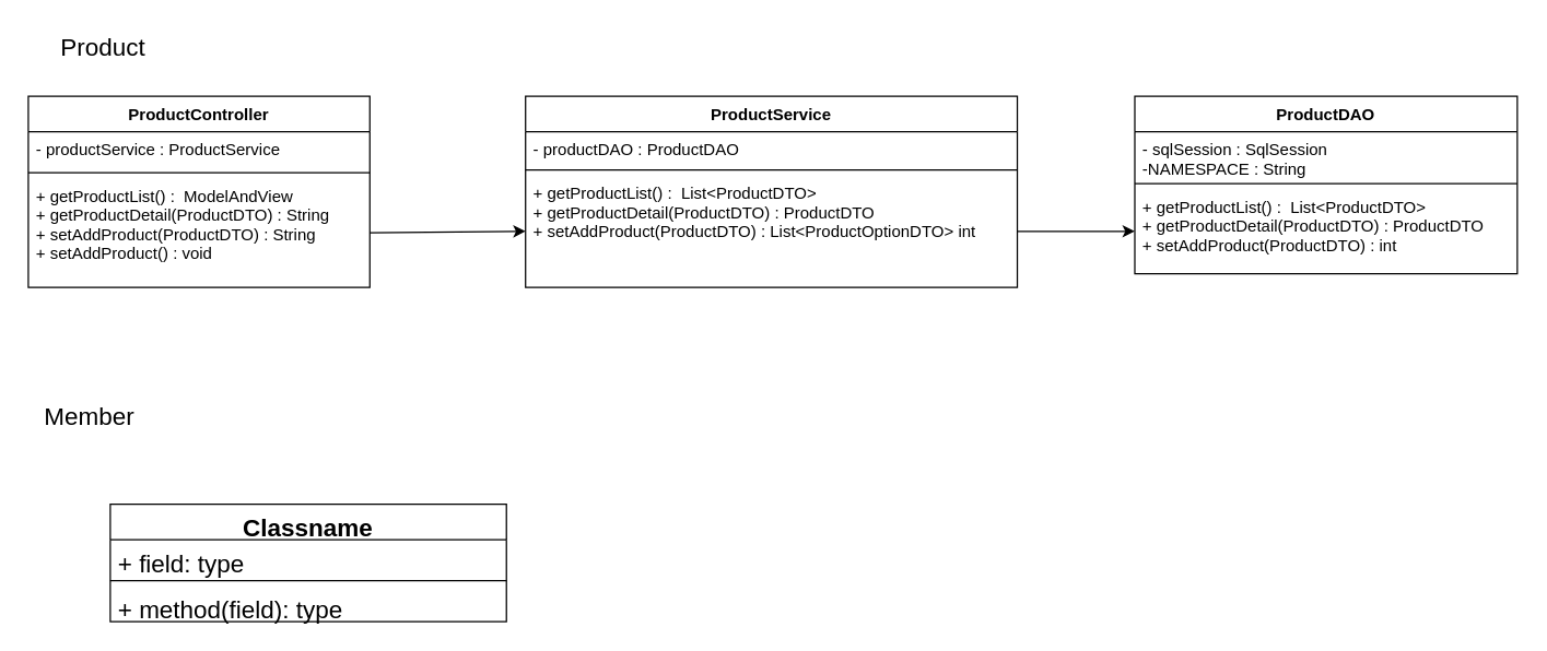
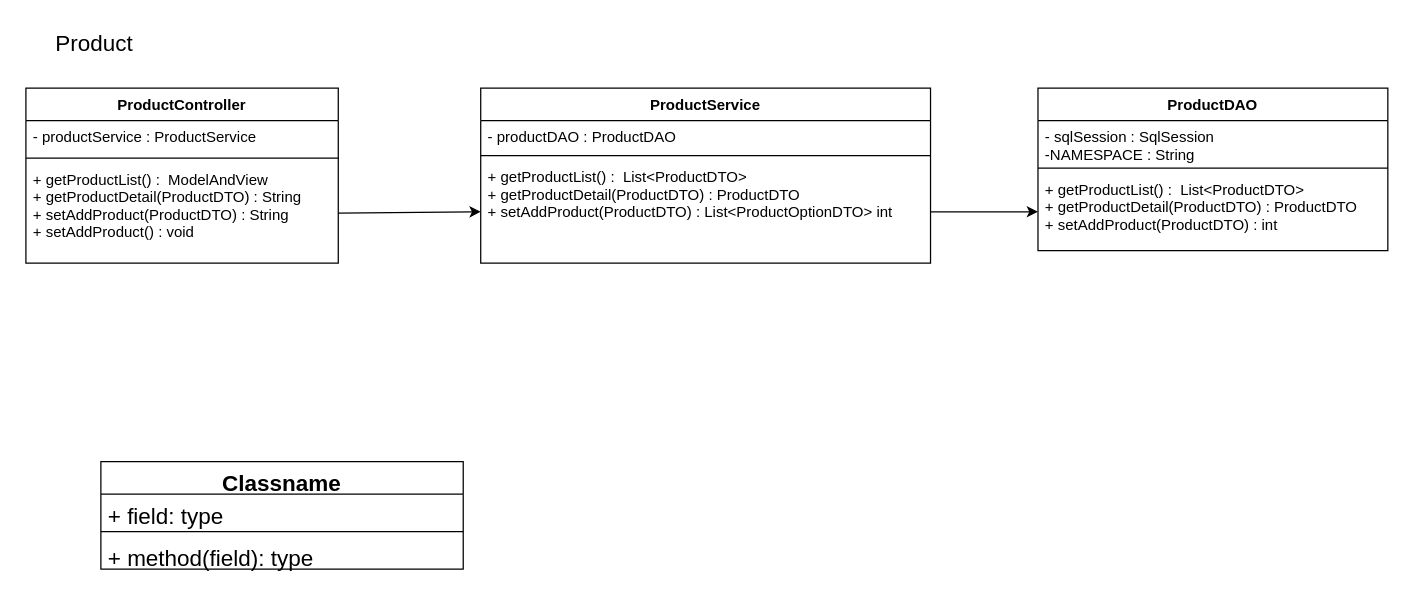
- <mxCell id="15" value="Member" style="text;html=1;strokeColor=none;fillColor=none;align=center;verticalAlign=middle;whiteSpace=wrap;rounded=0;fontSize=18;" vertex="1" parent="1"><mxGeometry x="20" y="290" width="90" height="30" as="geometry" /></mxCell>
